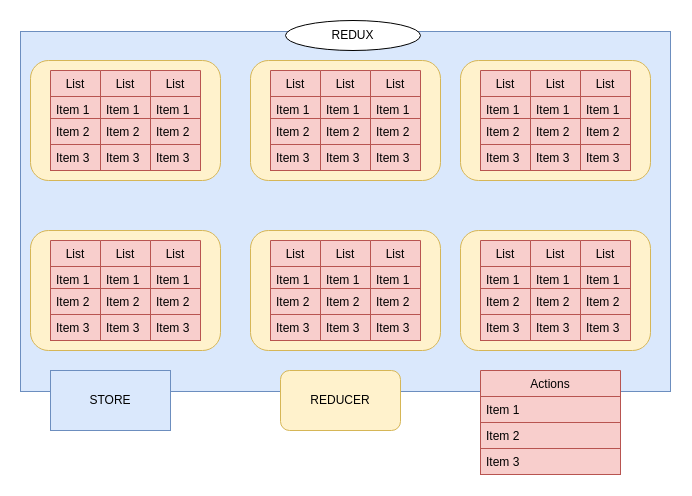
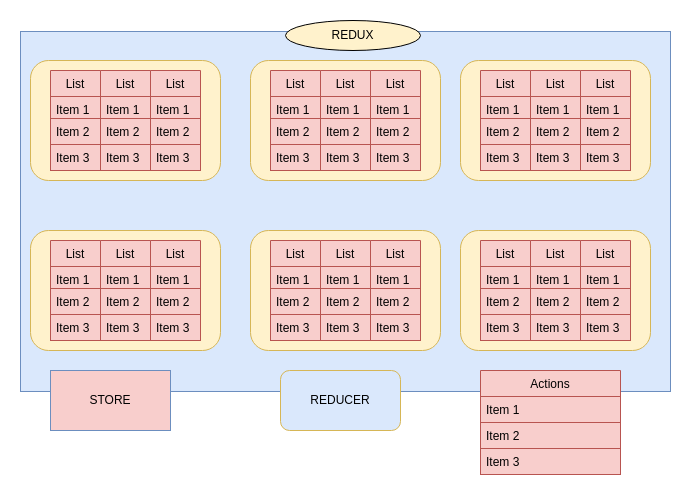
- <mxCell id="87" value="REDUX" style="ellipse;whiteSpace=wrap;html=1;" parent="1" vertex="1"><mxGeometry x="285" y="20" width="135" height="30" as="geometry" /></mxCell>
+ <mxCell id="87" value="REDUX" style="ellipse;whiteSpace=wrap;html=1;fillColor=#fff2cc;" parent="1" vertex="1"><mxGeometry x="285" y="20" width="135" height="30" as="geometry" /></mxCell>
- <mxCell id="81" value="STORE" style="rounded=0;whiteSpace=wrap;html=1;fillColor=#dae8fc;strokeColor=#6c8ebf;" parent="1" vertex="1"><mxGeometry x="50" y="370" width="120" height="60" as="geometry" /></mxCell>
+ <mxCell id="81" value="STORE" style="rounded=0;whiteSpace=wrap;html=1;fillColor=#f8cecc;strokeColor=#6c8ebf;" parent="1" vertex="1"><mxGeometry x="50" y="370" width="120" height="60" as="geometry" /></mxCell>
- <mxCell id="82" value="REDUCER" style="rounded=1;whiteSpace=wrap;html=1;fillColor=#fff2cc;strokeColor=#d6b656;" parent="1" vertex="1"><mxGeometry x="280" y="370" width="120" height="60" as="geometry" /></mxCell>
+ <mxCell id="82" value="REDUCER" style="rounded=1;whiteSpace=wrap;html=1;fillColor=#dae8fc;strokeColor=#d6b656;" parent="1" vertex="1"><mxGeometry x="280" y="370" width="120" height="60" as="geometry" /></mxCell>
